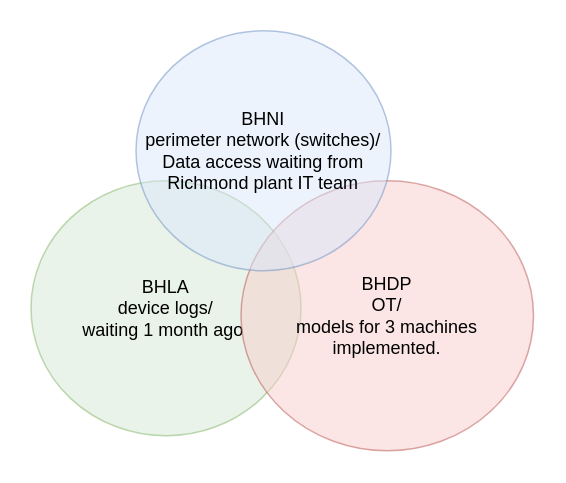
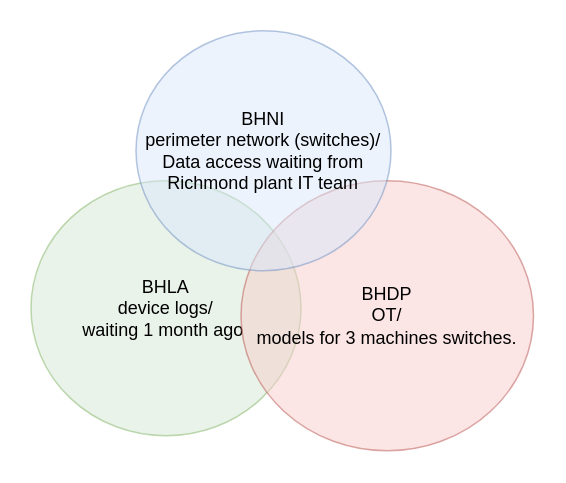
- <mxCell id="3" value="BHDP&lt;div&gt;OT/&lt;/div&gt;&lt;div&gt;&lt;span style=&quot;background-color: initial;&quot;&gt;models for 3 machines implemented.&lt;/span&gt;&lt;/div&gt;" style="ellipse;whiteSpace=wrap;html=1;opacity=50;fillColor=#f8cecc;strokeColor=#b85450;" vertex="1" parent="1"><mxGeometry x="160" y="120" width="195" height="180" as="geometry" /></mxCell>
+ <mxCell id="3" value="BHDP&lt;div&gt;OT/&lt;/div&gt;&lt;div&gt;&lt;span style=&quot;background-color: initial;&quot;&gt;models for 3 machines switches.&lt;/span&gt;&lt;/div&gt;" style="ellipse;whiteSpace=wrap;html=1;opacity=50;fillColor=#f8cecc;strokeColor=#b85450;" vertex="1" parent="1"><mxGeometry x="160" y="120" width="195" height="180" as="geometry" /></mxCell>
